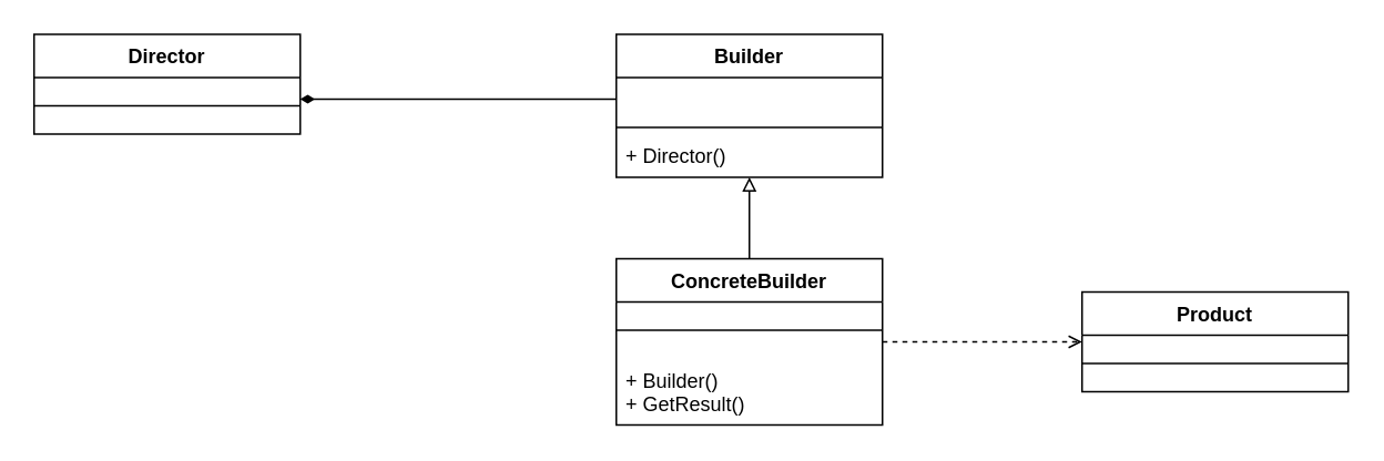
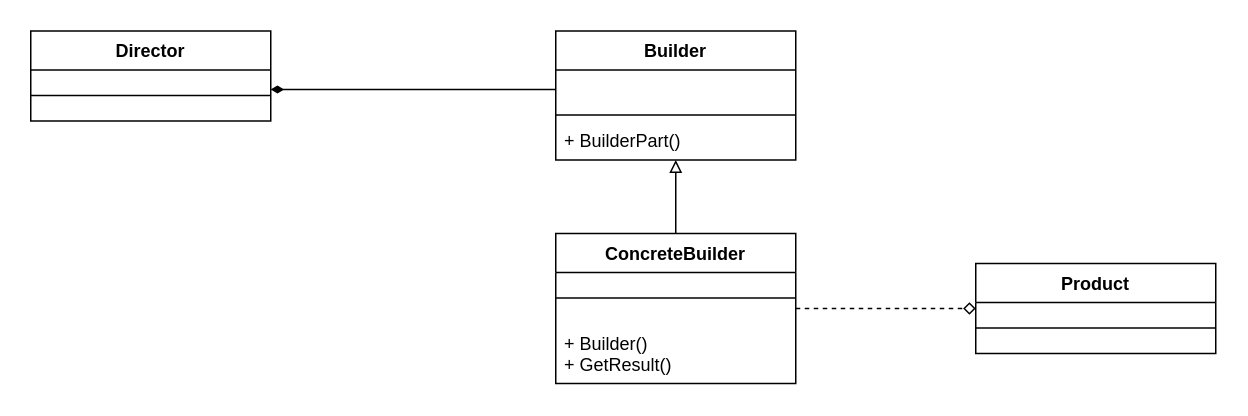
- <mxCell id="6" value="+ Director()" style="text;strokeColor=none;fillColor=none;align=left;verticalAlign=top;spacingLeft=4;spacingRight=4;overflow=hidden;rotatable=0;points=[[0,0.5],[1,0.5]];portConstraint=eastwest;whiteSpace=wrap;html=1;" parent="3" vertex="1"><mxGeometry y="60" width="160" height="26" as="geometry" /></mxCell>
+ <mxCell id="6" value="+ BuilderPart()" style="text;strokeColor=none;fillColor=none;align=left;verticalAlign=top;spacingLeft=4;spacingRight=4;overflow=hidden;rotatable=0;points=[[0,0.5],[1,0.5]];portConstraint=eastwest;whiteSpace=wrap;html=1;" parent="3" vertex="1"><mxGeometry y="60" width="160" height="26" as="geometry" /></mxCell>
- <mxCell id="7" style="edgeStyle=orthogonalEdgeStyle;rounded=0;orthogonalLoop=1;jettySize=auto;html=1;entryX=0;entryY=0.5;entryDx=0;entryDy=0;dashed=1;endArrow=open;endFill=0;" parent="1" source="8" target="11" edge="1"><mxGeometry relative="1" as="geometry" /></mxCell>
+ <mxCell id="7" style="edgeStyle=orthogonalEdgeStyle;rounded=0;orthogonalLoop=1;jettySize=auto;html=1;entryX=0;entryY=0.5;entryDx=0;entryDy=0;dashed=1;endArrow=diamond;endFill=0;" parent="1" source="8" target="11" edge="1"><mxGeometry relative="1" as="geometry" /></mxCell>
